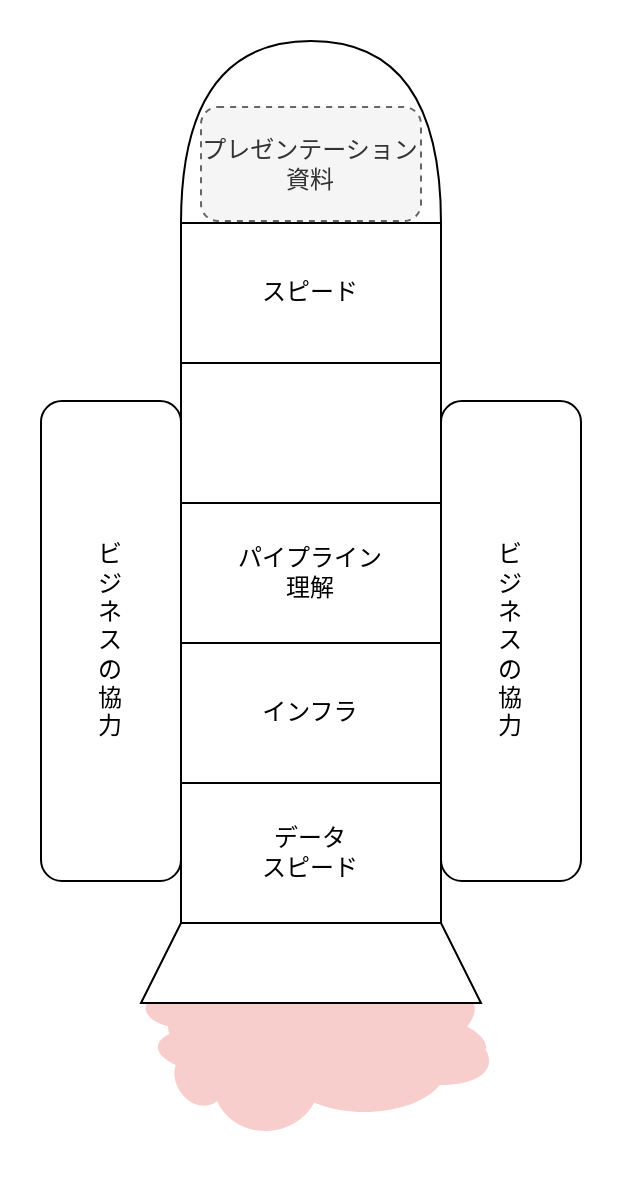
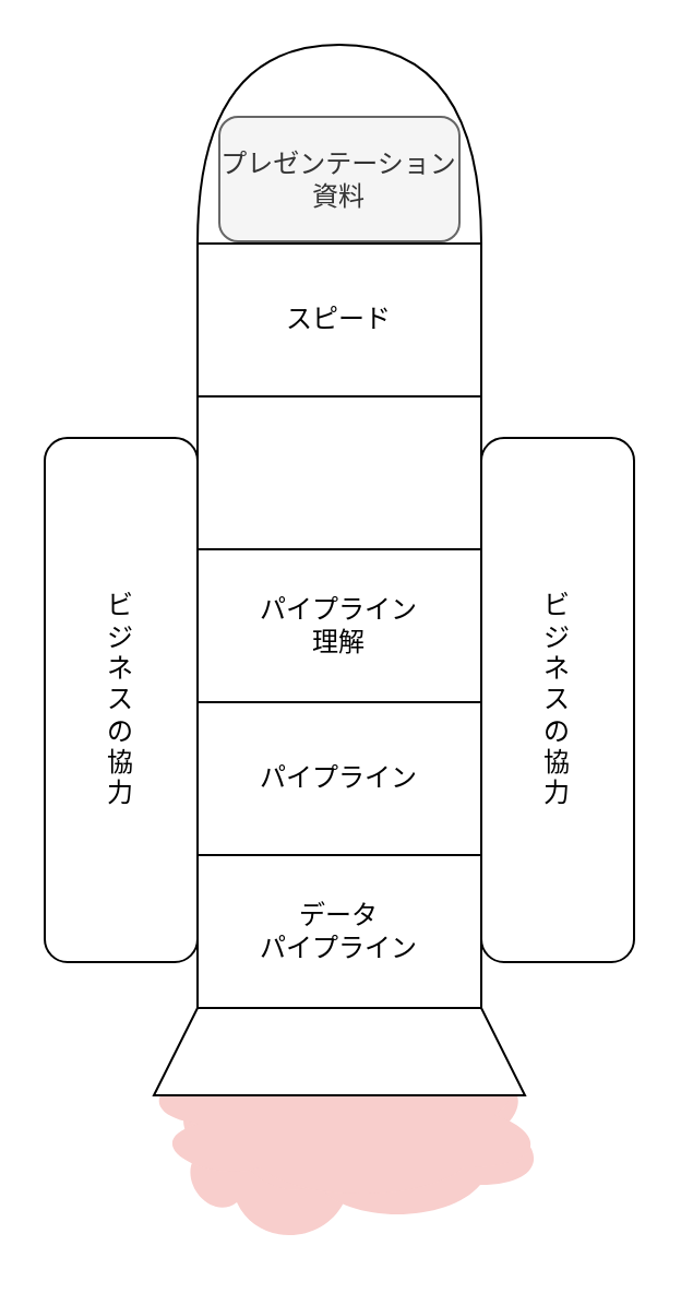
- <mxCell id="11" value="プレゼンテーション&lt;br&gt;資料" style="rounded=1;whiteSpace=wrap;html=1;fillColor=#f5f5f5;fontColor=#333333;strokeColor=#666666;dashed=1;" parent="1" vertex="1"><mxGeometry x="100" y="53" width="110" height="57" as="geometry" /></mxCell>
+ <mxCell id="11" value="プレゼンテーション&lt;br&gt;資料" style="rounded=1;whiteSpace=wrap;html=1;fillColor=#f5f5f5;fontColor=#333333;strokeColor=#666666;" parent="1" vertex="1"><mxGeometry x="100" y="53" width="110" height="57" as="geometry" /></mxCell>
- <mxCell id="9" value="インフラ" style="whiteSpace=wrap;html=1;" parent="1" vertex="1"><mxGeometry x="90" y="321" width="130" height="70" as="geometry" /></mxCell>
+ <mxCell id="9" value="パイプライン" style="whiteSpace=wrap;html=1;" parent="1" vertex="1"><mxGeometry x="90" y="321" width="130" height="70" as="geometry" /></mxCell>
- <mxCell id="10" value="データ&lt;br&gt;スピード" style="whiteSpace=wrap;html=1;" parent="1" vertex="1"><mxGeometry x="90" y="391" width="130" height="70" as="geometry" /></mxCell>
+ <mxCell id="10" value="データ&lt;br&gt;パイプライン" style="whiteSpace=wrap;html=1;" parent="1" vertex="1"><mxGeometry x="90" y="391" width="130" height="70" as="geometry" /></mxCell>
